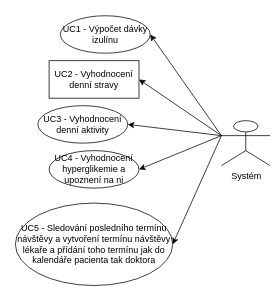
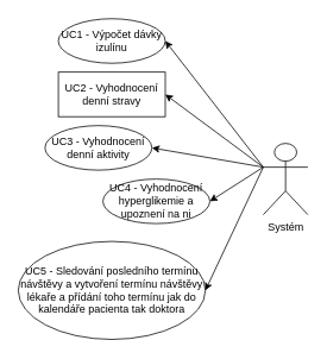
- <mxCell id="5" value="UC1 - Výpočet dávky izulínu" style="ellipse;whiteSpace=wrap;html=1;" vertex="1" parent="1"><mxGeometry x="80" y="20" width="120" height="50" as="geometry" /></mxCell>
+ <mxCell id="5" value="UC1 - Výpočet dávky izulínu" style="ellipse;whiteSpace=wrap;html=1;" vertex="1" parent="1"><mxGeometry x="65" y="20" width="120" height="50" as="geometry" /></mxCell>
- <mxCell id="4" value="Systém" style="shape=umlActor;verticalLabelPosition=bottom;verticalAlign=top;html=1;outlineConnect=0;" vertex="1" parent="1"><mxGeometry x="295" y="160" width="65" height="60" as="geometry" /></mxCell>
+ <mxCell id="4" value="Systém" style="shape=umlActor;verticalLabelPosition=bottom;verticalAlign=top;html=1;outlineConnect=0;" vertex="1" parent="1"><mxGeometry x="295" y="160" width="50" height="80" as="geometry" /></mxCell>
- <mxCell id="8" value="UC4 - Vyhodnocení hyperglikemie a upoznení na ni" style="ellipse;whiteSpace=wrap;html=1;" vertex="1" parent="1"><mxGeometry x="65" y="200" width="120" height="50" as="geometry" /></mxCell>
+ <mxCell id="8" value="UC4 - Vyhodnocení hyperglikemie a upoznení na ni" style="ellipse;whiteSpace=wrap;html=1;" vertex="1" parent="1"><mxGeometry x="115" y="200" width="120" height="50" as="geometry" /></mxCell>
